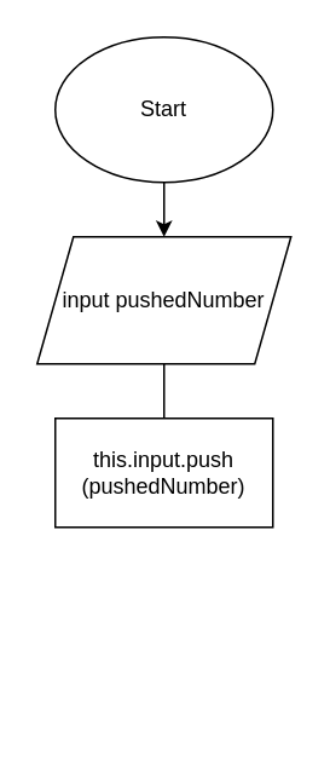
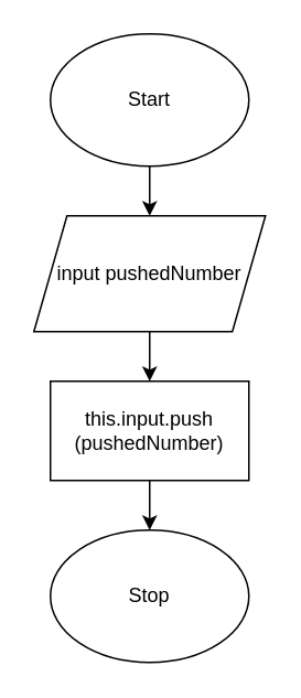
- <mxCell id="5" value="" style="edgeStyle=none;html=1;endArrow=none;" edge="1" parent="1" source="6" target="8"><mxGeometry relative="1" as="geometry" /></mxCell>
+ <mxCell id="5" value="" style="edgeStyle=none;html=1;" edge="1" parent="1" source="6" target="8"><mxGeometry relative="1" as="geometry" /></mxCell>
+ <mxCell id="7" value="" style="edgeStyle=none;html=1;" edge="1" parent="1" source="8" target="2"><mxGeometry relative="1" as="geometry" /></mxCell>
+ <mxCell id="2" value="Stop" style="ellipse;whiteSpace=wrap;html=1;" vertex="1" parent="1"><mxGeometry x="30" y="320" width="120" height="80" as="geometry" /></mxCell>
